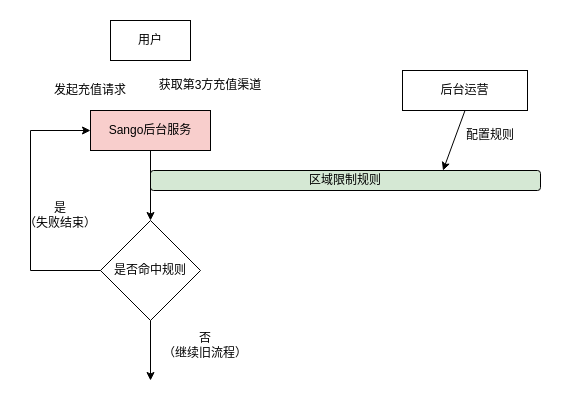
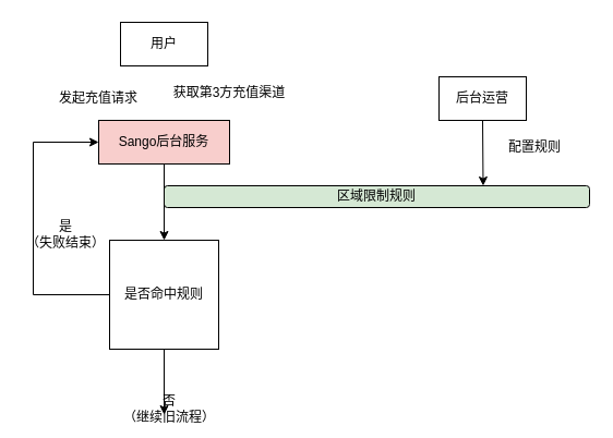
- <mxCell id="2" value="后台运营" style="rounded=0;whiteSpace=wrap;html=1;" vertex="1" parent="1"><mxGeometry x="402" y="70" width="125" height="40" as="geometry" /></mxCell>
+ <mxCell id="2" value="后台运营" style="rounded=0;whiteSpace=wrap;html=1;" vertex="1" parent="1"><mxGeometry x="402" y="70" width="80" height="40" as="geometry" /></mxCell>
- <mxCell id="8" value="是否命中规则" style="rhombus;whiteSpace=wrap;html=1;" vertex="1" parent="1"><mxGeometry x="100" y="220" width="100" height="100" as="geometry" /></mxCell>
+ <mxCell id="8" value="是否命中规则" style="whiteSpace=wrap;html=1;rounded=0;" vertex="1" parent="1"><mxGeometry x="100" y="220" width="100" height="100" as="geometry" /></mxCell>
- <mxCell id="15" value="否&lt;br&gt;（继续旧流程）" style="text;html=1;strokeColor=none;fillColor=none;align=center;verticalAlign=middle;whiteSpace=wrap;rounded=0;" vertex="1" parent="1"><mxGeometry x="160" y="330" width="90" height="30" as="geometry" /></mxCell>
+ <mxCell id="15" value="否&lt;br&gt;（继续旧流程）" style="text;html=1;strokeColor=none;fillColor=none;align=center;verticalAlign=middle;whiteSpace=wrap;rounded=0;" vertex="1" parent="1"><mxGeometry x="110" y="360" width="90" height="30" as="geometry" /></mxCell>
